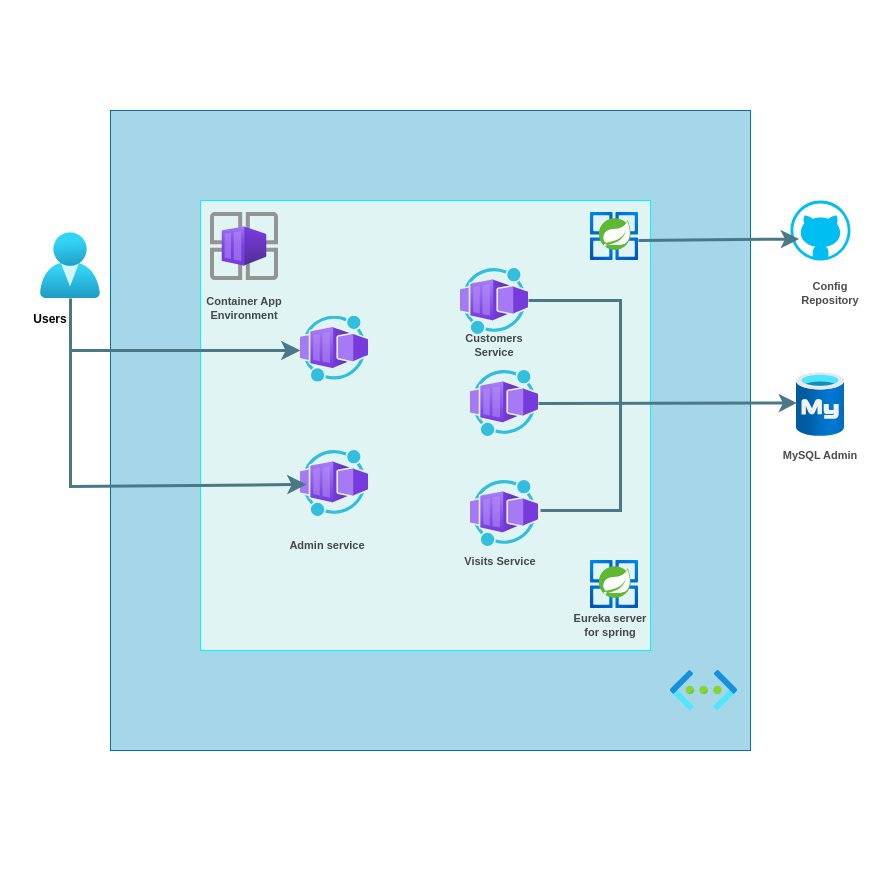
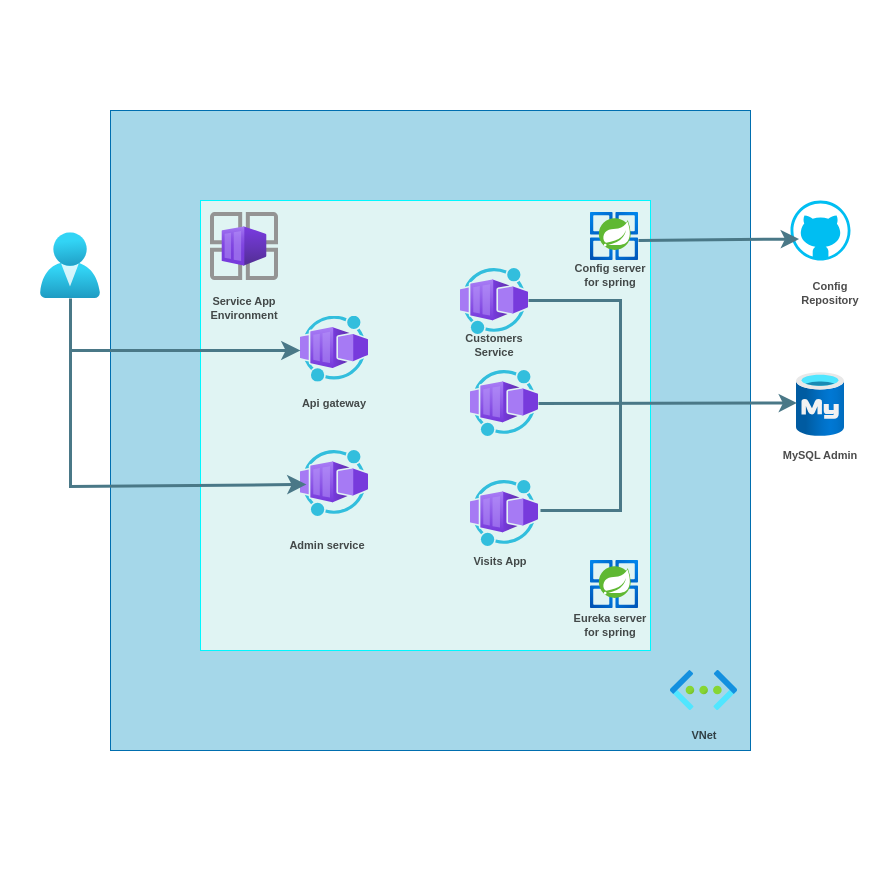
+ <mxCell id="31" value="Config server for spring" style="text;html=1;align=center;verticalAlign=middle;whiteSpace=wrap;rounded=0;strokeWidth=1;fontStyle=1;fontSize=11;textOpacity=70;" vertex="1" parent="1"><mxGeometry x="570" y="260" width="80" height="30" as="geometry" /></mxCell>
- <mxCell id="22" value="Container App Environment" style="text;html=1;align=center;verticalAlign=middle;whiteSpace=wrap;rounded=0;strokeWidth=1;fontStyle=1;fontSize=11;textOpacity=70;" vertex="1" parent="1"><mxGeometry x="204" y="286" width="80" height="44" as="geometry" /></mxCell>
+ <mxCell id="22" value="Service App Environment" style="text;html=1;align=center;verticalAlign=middle;whiteSpace=wrap;rounded=0;strokeWidth=1;fontStyle=1;fontSize=11;textOpacity=70;" vertex="1" parent="1"><mxGeometry x="204" y="286" width="80" height="44" as="geometry" /></mxCell>
- <mxCell id="24" value="&lt;b&gt;Users&lt;/b&gt;" style="text;html=1;align=center;verticalAlign=middle;whiteSpace=wrap;rounded=0;" vertex="1" parent="1"><mxGeometry x="20" y="304" width="60" height="30" as="geometry" /></mxCell>
+ <mxCell id="27" value="Api gateway" style="text;html=1;align=center;verticalAlign=middle;whiteSpace=wrap;rounded=0;strokeWidth=1;fontStyle=1;fontSize=11;textOpacity=70;" vertex="1" parent="1"><mxGeometry x="294" y="388" width="80" height="30" as="geometry" /></mxCell>
- <mxCell id="30" value="Visits Service" style="text;html=1;align=center;verticalAlign=middle;whiteSpace=wrap;rounded=0;strokeWidth=1;fontStyle=1;fontSize=11;textOpacity=70;" vertex="1" parent="1"><mxGeometry x="460" y="546" width="80" height="30" as="geometry" /></mxCell>
+ <mxCell id="30" value="Visits App" style="text;html=1;align=center;verticalAlign=middle;whiteSpace=wrap;rounded=0;strokeWidth=1;fontStyle=1;fontSize=11;textOpacity=70;" vertex="1" parent="1"><mxGeometry x="460" y="546" width="80" height="30" as="geometry" /></mxCell>
+ <mxCell id="23" value="VNet" style="text;html=1;align=center;verticalAlign=middle;whiteSpace=wrap;rounded=0;strokeWidth=1;fontStyle=1;fontSize=11;textOpacity=70;" vertex="1" parent="1"><mxGeometry x="663.5" y="720" width="80" height="30" as="geometry" /></mxCell>
